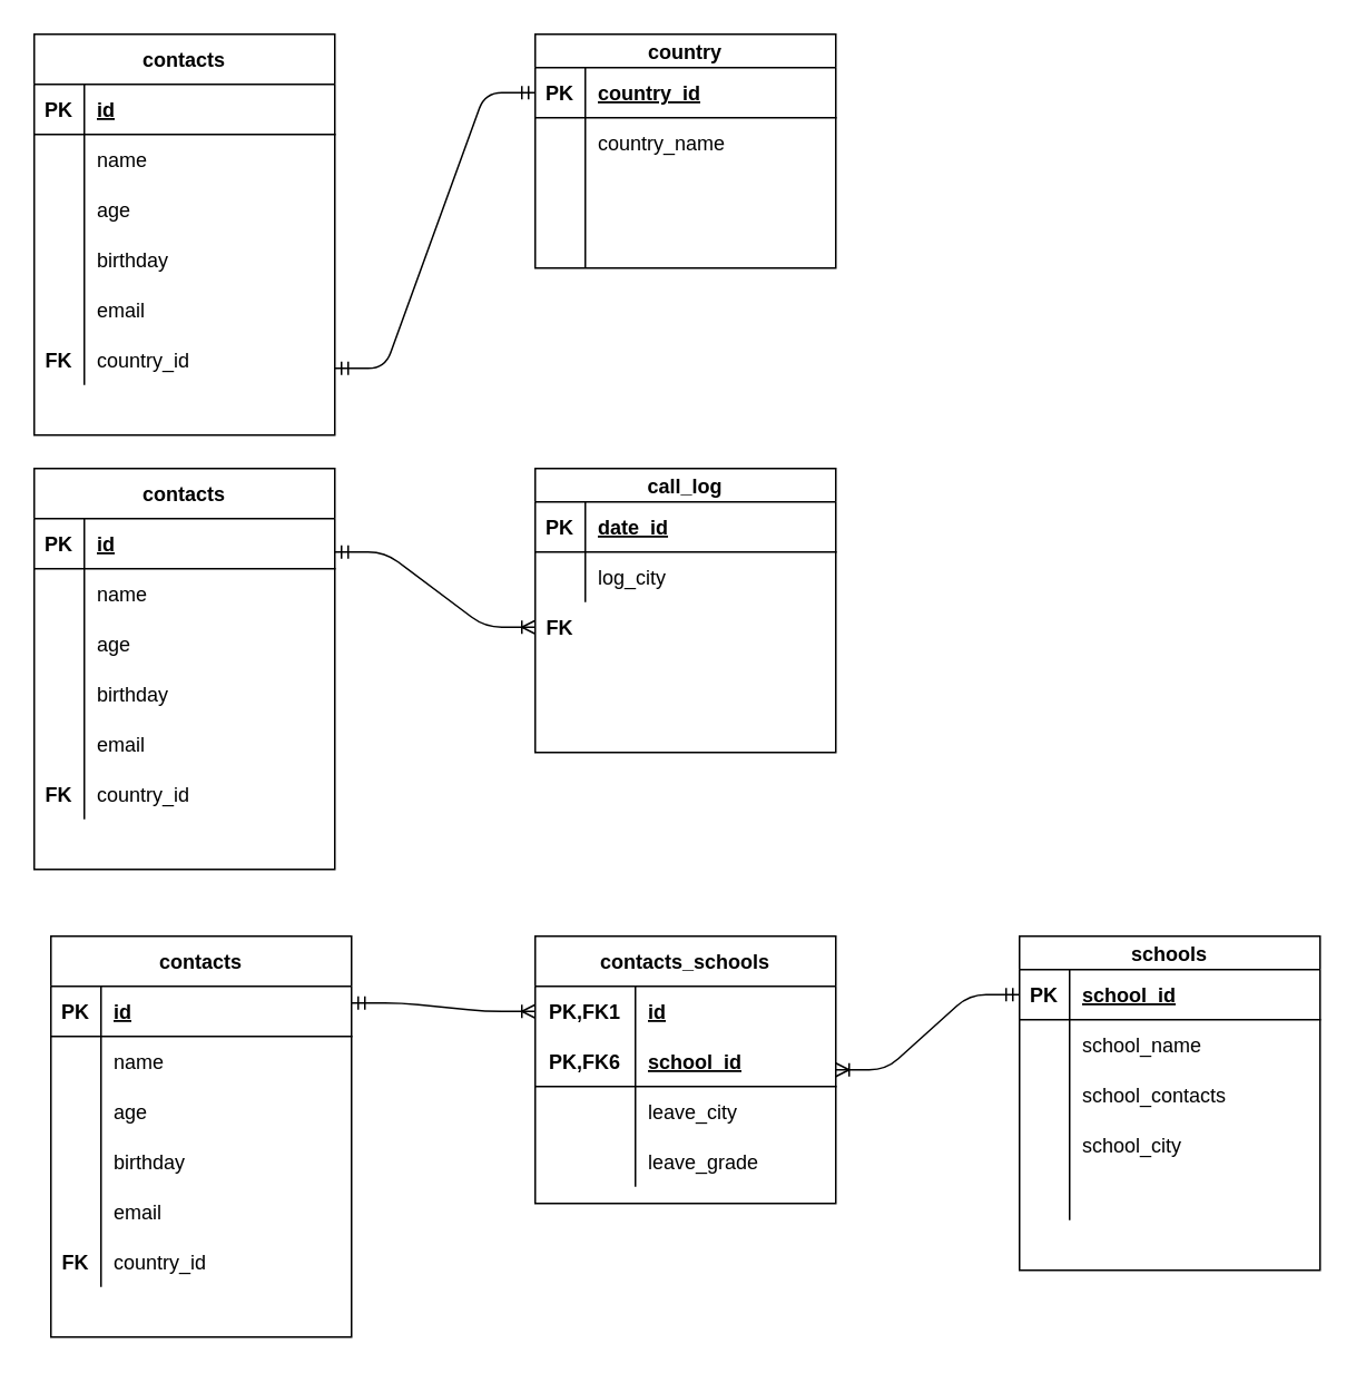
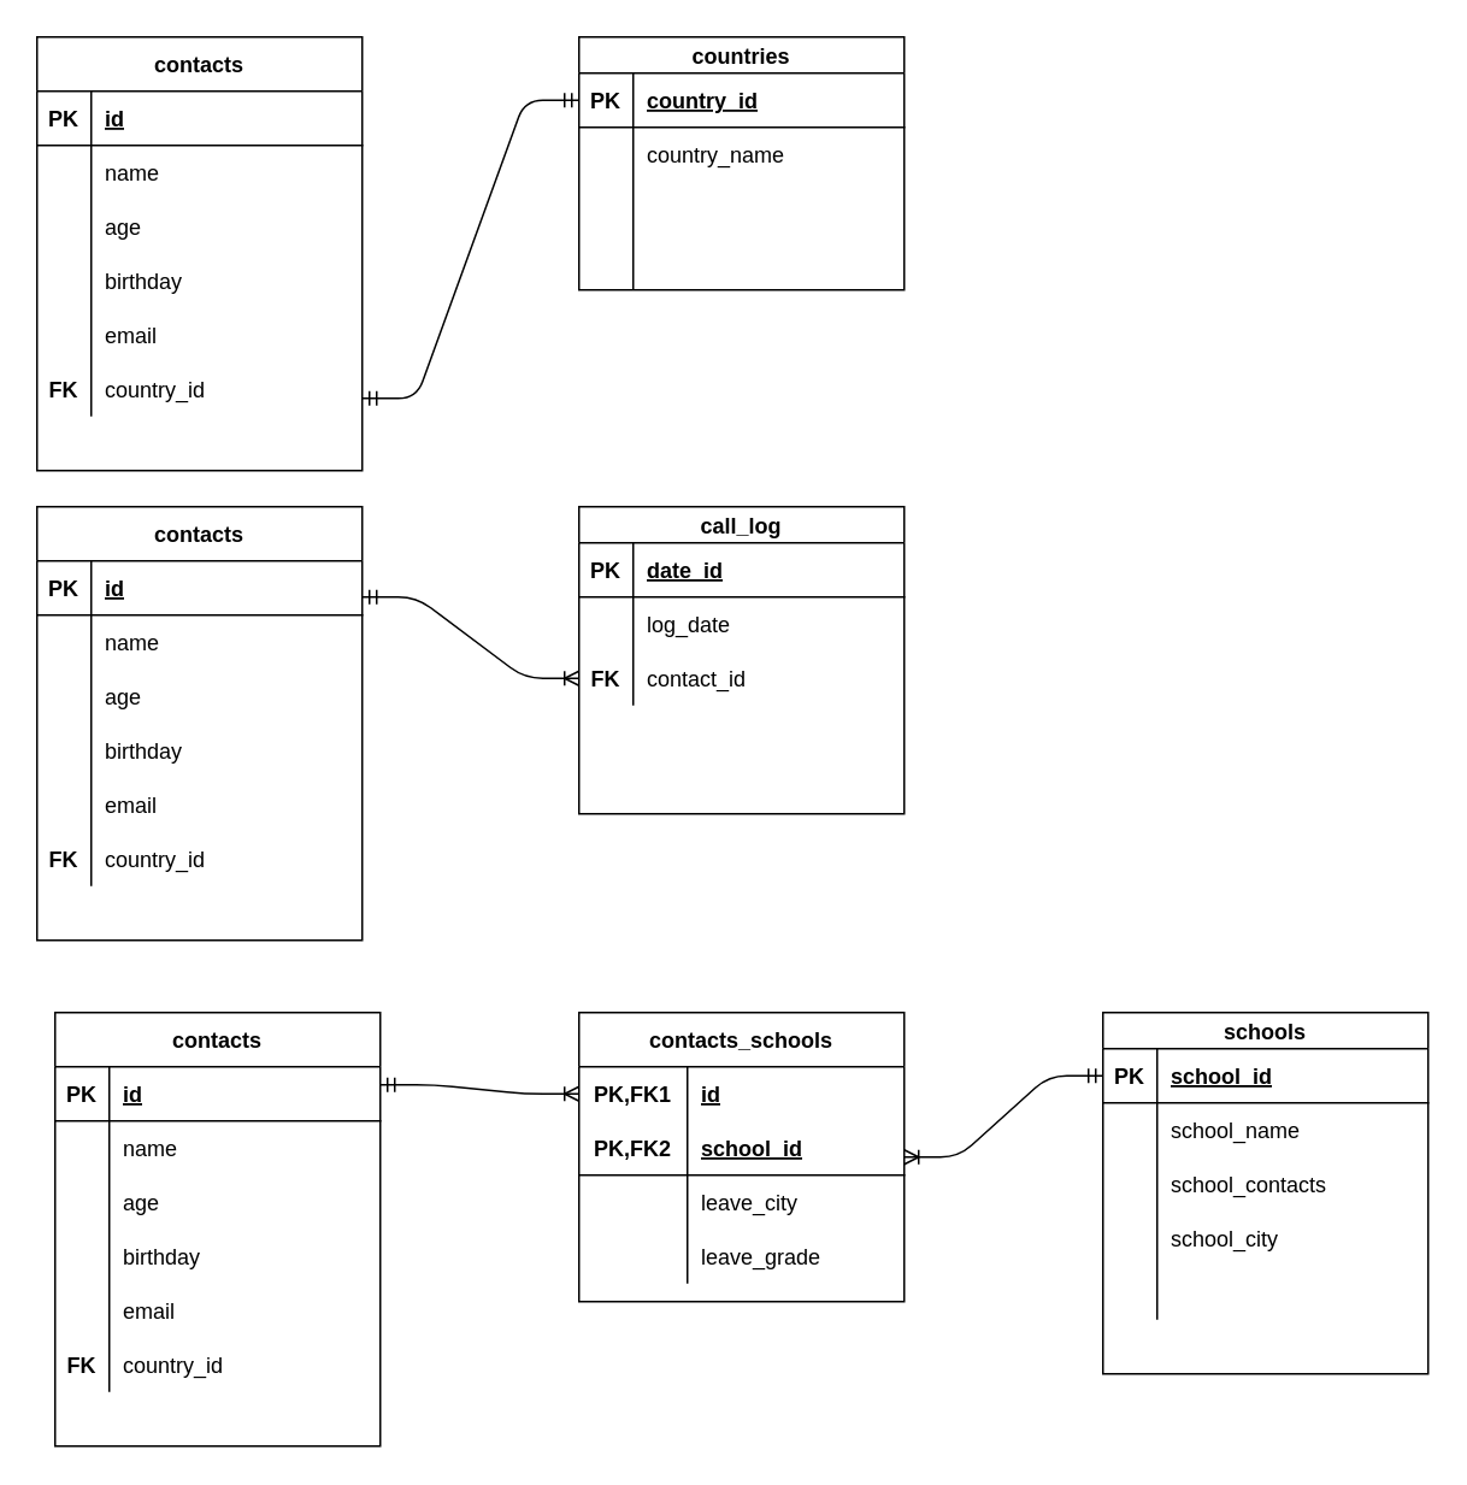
- <mxCell id="21" value="country" style="shape=table;startSize=20;container=1;collapsible=1;childLayout=tableLayout;fixedRows=1;rowLines=0;fontStyle=1;align=center;resizeLast=1;" vertex="1" parent="1"><mxGeometry x="320" y="20" width="180" height="140" as="geometry" /></mxCell>
+ <mxCell id="21" value="countries" style="shape=table;startSize=20;container=1;collapsible=1;childLayout=tableLayout;fixedRows=1;rowLines=0;fontStyle=1;align=center;resizeLast=1;" vertex="1" parent="1"><mxGeometry x="320" y="20" width="180" height="140" as="geometry" /></mxCell>
- <mxCell id="58" value="log_city" style="shape=partialRectangle;connectable=0;fillColor=none;top=0;left=0;bottom=0;right=0;align=left;spacingLeft=6;overflow=hidden;" vertex="1" parent="56"><mxGeometry x="30" width="150" height="30" as="geometry"><mxRectangle width="150" height="30" as="alternateBounds" /></mxGeometry></mxCell>
+ <mxCell id="58" value="log_date" style="shape=partialRectangle;connectable=0;fillColor=none;top=0;left=0;bottom=0;right=0;align=left;spacingLeft=6;overflow=hidden;" vertex="1" parent="56"><mxGeometry x="30" width="150" height="30" as="geometry"><mxRectangle width="150" height="30" as="alternateBounds" /></mxGeometry></mxCell>
+ <mxCell id="61" value="contact_id" style="shape=partialRectangle;connectable=0;fillColor=none;top=0;left=0;bottom=0;right=0;align=left;spacingLeft=6;overflow=hidden;" vertex="1" parent="59"><mxGeometry x="30" width="150" height="30" as="geometry"><mxRectangle width="150" height="30" as="alternateBounds" /></mxGeometry></mxCell>
- <mxCell id="106" value="PK,FK6" style="shape=partialRectangle;connectable=0;fillColor=none;top=0;left=0;bottom=0;right=0;fontStyle=1;overflow=hidden;" vertex="1" parent="105"><mxGeometry width="60" height="30" as="geometry"><mxRectangle width="60" height="30" as="alternateBounds" /></mxGeometry></mxCell>
+ <mxCell id="106" value="PK,FK2" style="shape=partialRectangle;connectable=0;fillColor=none;top=0;left=0;bottom=0;right=0;fontStyle=1;overflow=hidden;" vertex="1" parent="105"><mxGeometry width="60" height="30" as="geometry"><mxRectangle width="60" height="30" as="alternateBounds" /></mxGeometry></mxCell>
